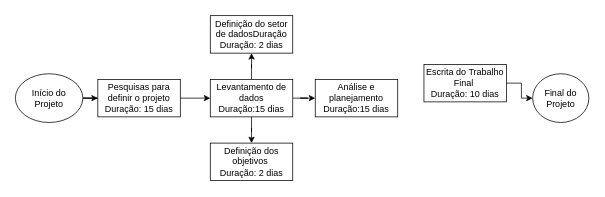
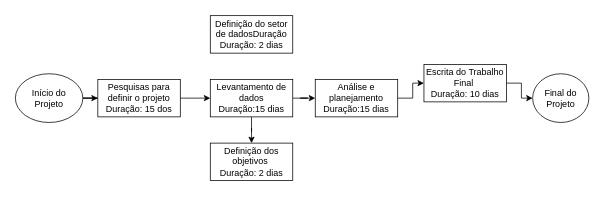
- <mxCell id="4" value="" style="edgeStyle=orthogonalEdgeStyle;rounded=0;orthogonalLoop=1;jettySize=auto;html=1;" edge="1" parent="1" source="7" target="10"><mxGeometry relative="1" as="geometry" /></mxCell>
+ <mxCell id="8" value="" style="edgeStyle=orthogonalEdgeStyle;rounded=0;orthogonalLoop=1;jettySize=auto;html=1;" edge="1" parent="1" source="9" target="15"><mxGeometry relative="1" as="geometry" /></mxCell>
- <mxCell id="13" value="Pesquisas para definir o projeto&lt;br&gt;Duração: 15 dias" style="rounded=0;whiteSpace=wrap;html=1;" parent="1" vertex="1"><mxGeometry x="130" y="105" width="110" height="50" as="geometry" /></mxCell>
+ <mxCell id="13" value="Pesquisas para definir o projeto&lt;br&gt;Duração: 15 dos" style="rounded=0;whiteSpace=wrap;html=1;" parent="1" vertex="1"><mxGeometry x="130" y="105" width="110" height="50" as="geometry" /></mxCell>
